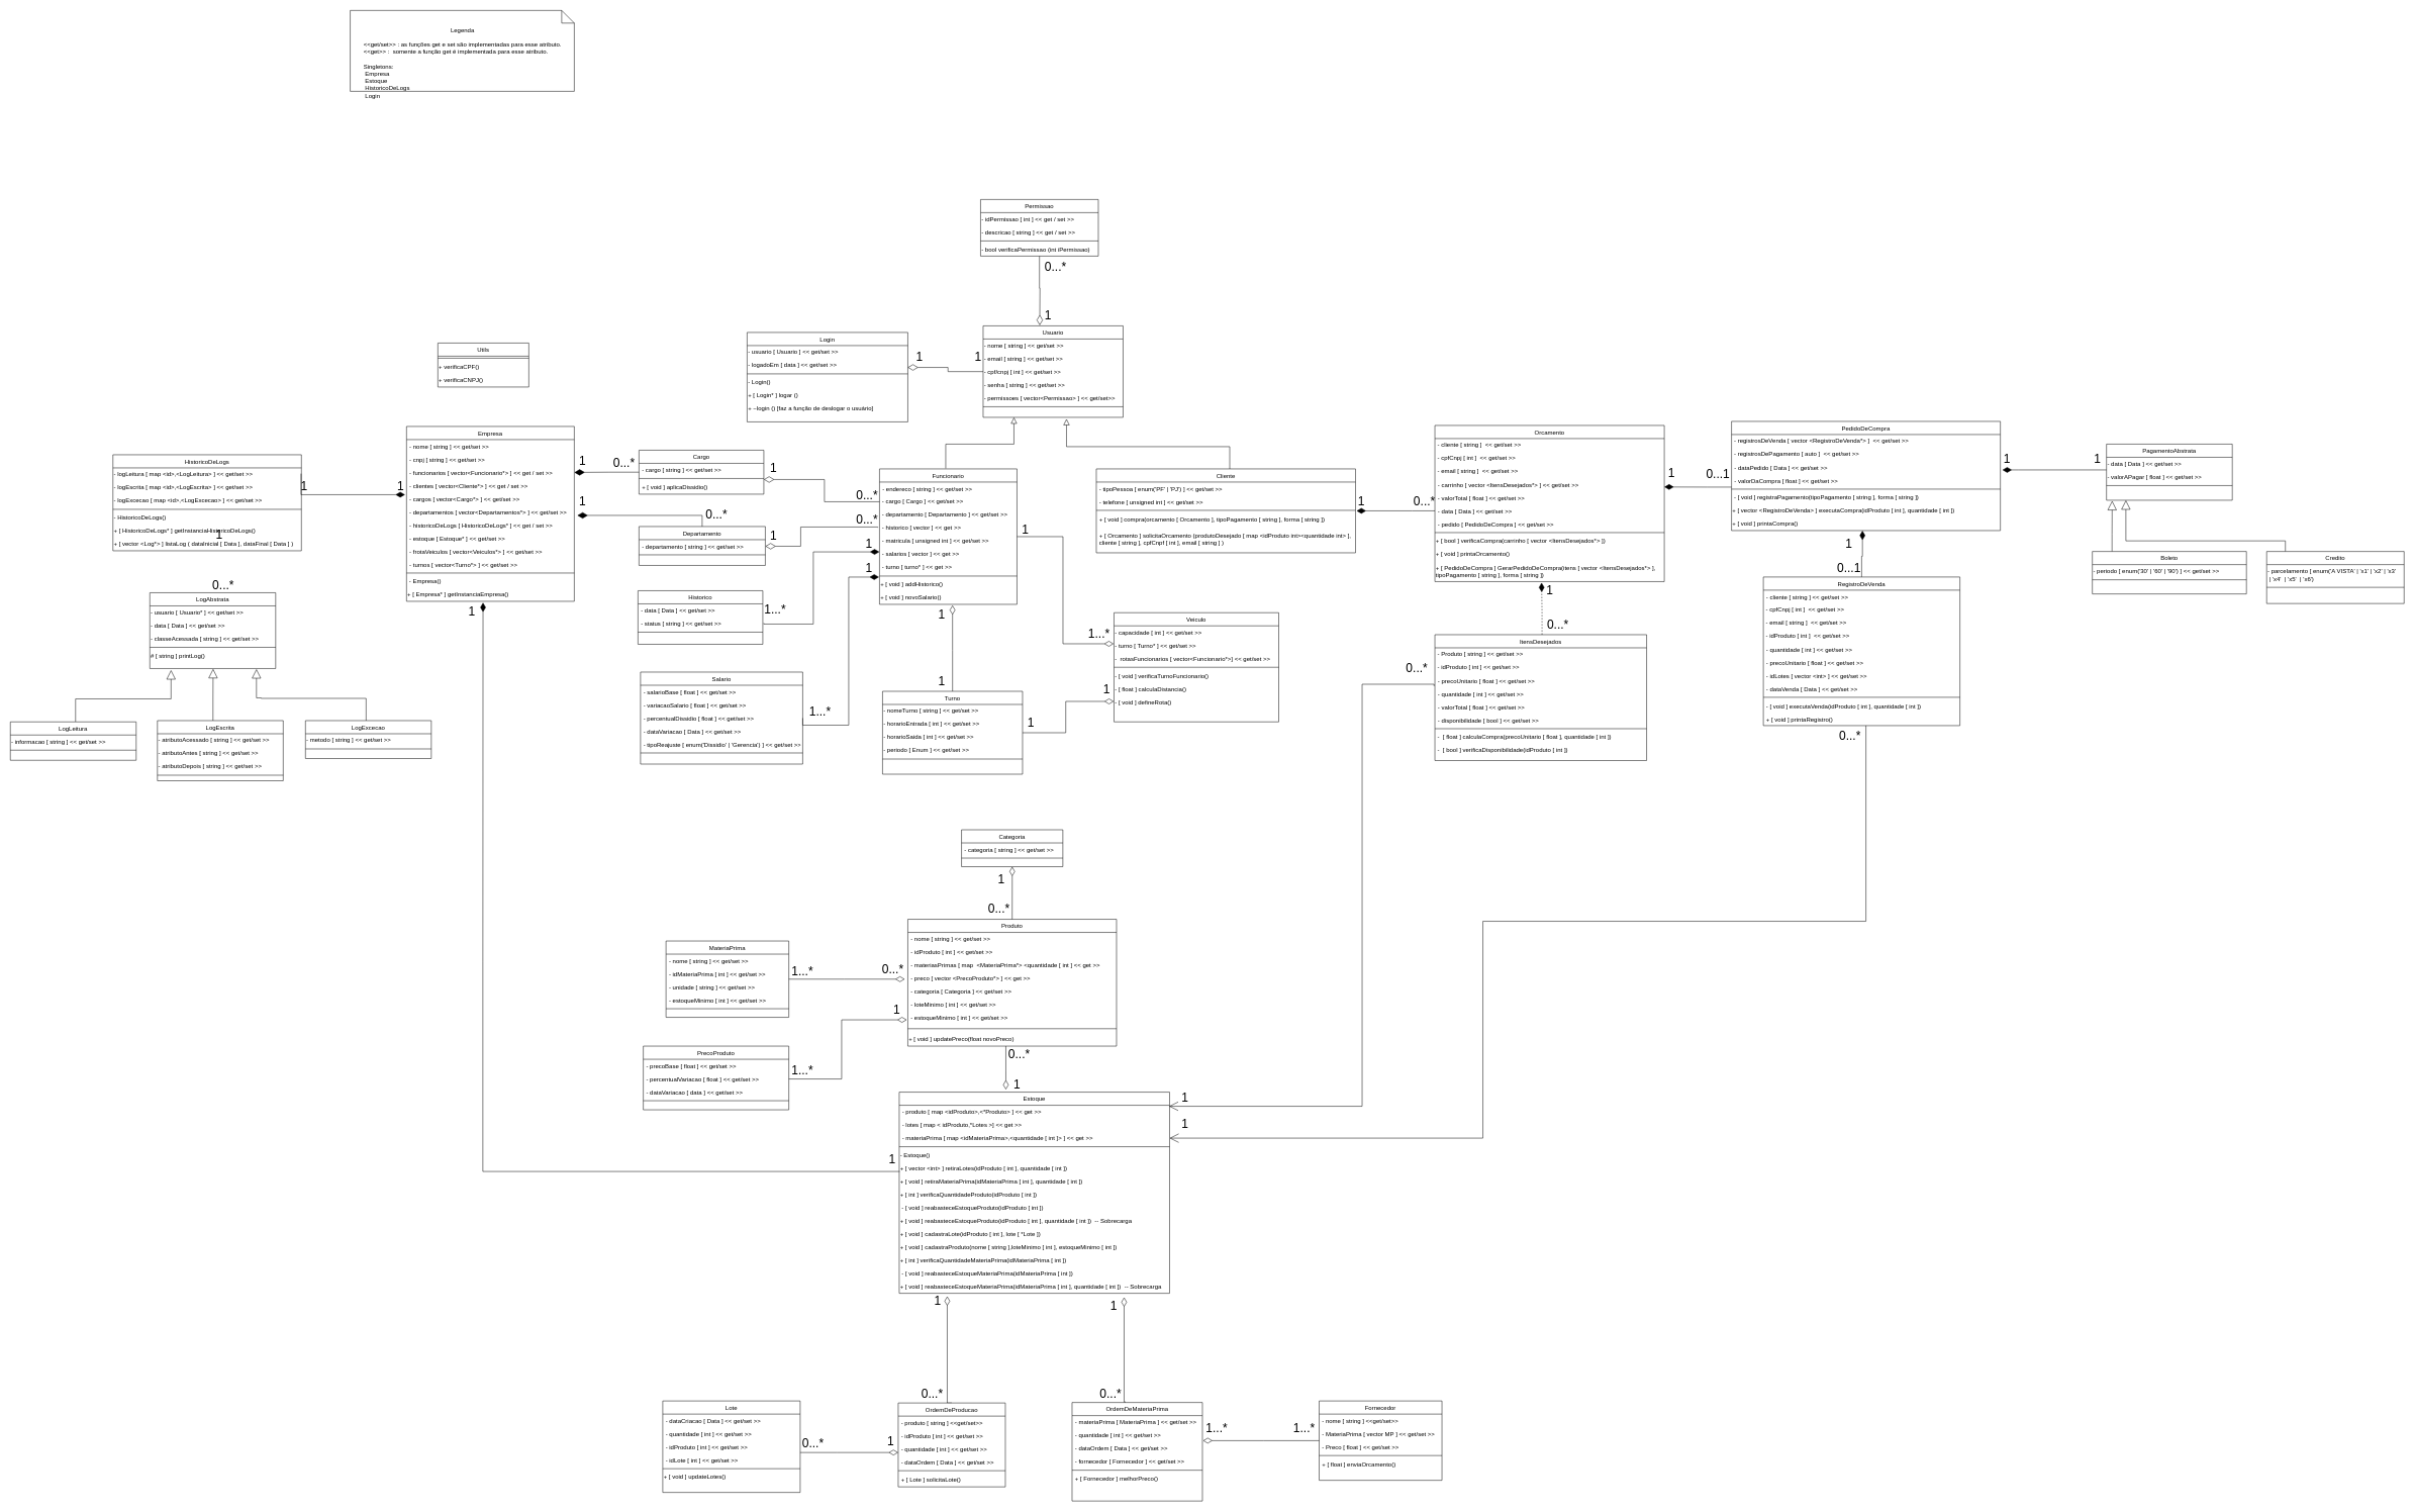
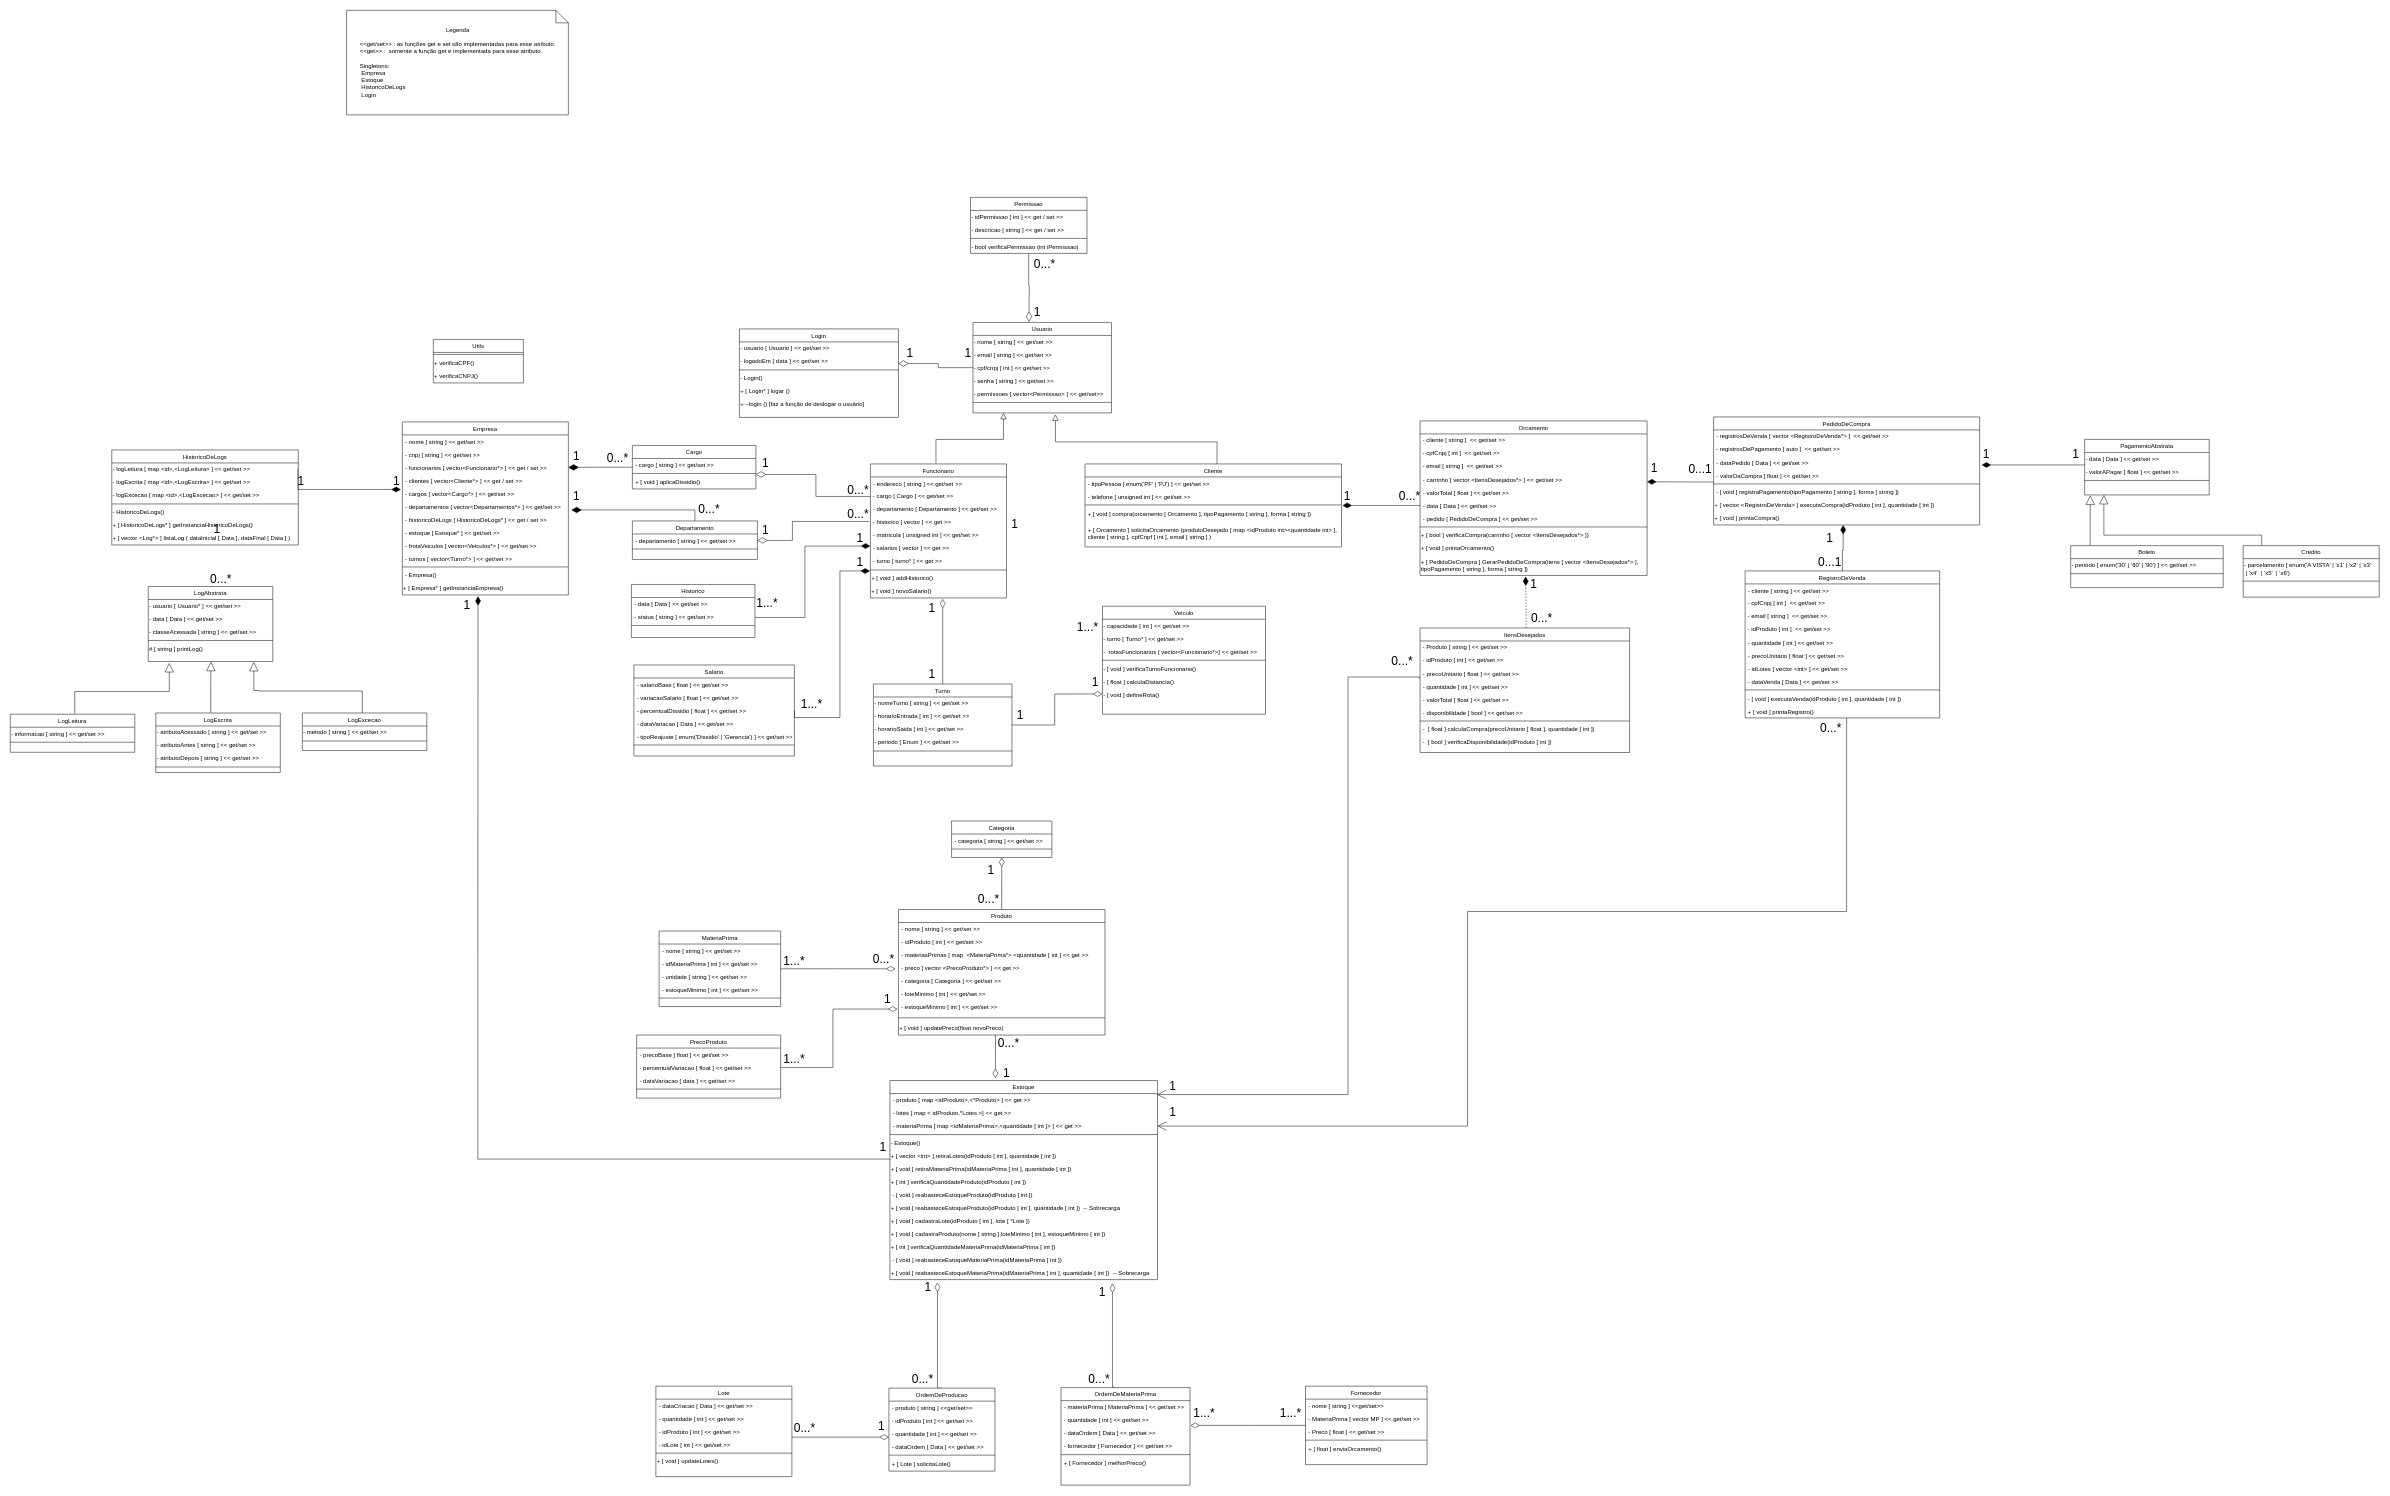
- <mxCell id="160" value="Legenda&lt;br&gt;&lt;br&gt;&lt;div style=&quot;text-align: justify;&quot;&gt;&lt;span style=&quot;background-color: initial;&quot;&gt;&amp;lt;&amp;lt;get/set&amp;gt;&amp;gt; : as funções get e set são implementadas para esse atributo.&lt;/span&gt;&lt;/div&gt;&lt;div style=&quot;text-align: justify;&quot;&gt;&lt;span style=&quot;background-color: initial;&quot;&gt;&amp;lt;&amp;lt;get&amp;gt;&amp;gt; :&amp;nbsp; somente a função get é implementada para esse atributo.&lt;/span&gt;&lt;/div&gt;&lt;div style=&quot;text-align: justify;&quot;&gt;&lt;span style=&quot;background-color: initial;&quot;&gt;&lt;br&gt;&lt;/span&gt;&lt;/div&gt;&lt;div style=&quot;text-align: justify;&quot;&gt;&lt;span style=&quot;background-color: initial;&quot;&gt;Singletons:&lt;/span&gt;&lt;/div&gt;&lt;div style=&quot;text-align: justify;&quot;&gt;&lt;span style=&quot;white-space: pre;&quot;&gt; &lt;/span&gt;Empresa&lt;br&gt;&lt;/div&gt;&lt;div style=&quot;text-align: justify;&quot;&gt;&lt;span style=&quot;white-space: pre;&quot;&gt; &lt;/span&gt;Estoque&lt;br&gt;&lt;/div&gt;&lt;div style=&quot;text-align: justify;&quot;&gt;&lt;span style=&quot;white-space: pre;&quot;&gt; &lt;/span&gt;HistoricoDeLogs&lt;br&gt;&lt;/div&gt;&lt;div style=&quot;text-align: justify;&quot;&gt;&lt;span style=&quot;white-space: pre;&quot;&gt; &lt;/span&gt;Login&lt;br&gt;&lt;/div&gt;" style="shape=note2;boundedLbl=1;whiteSpace=wrap;html=1;size=25;verticalAlign=top;align=center;" parent="1" vertex="1"><mxGeometry x="692.5" y="20" width="443.5" height="160" as="geometry" /></mxCell>
+ <mxCell id="160" value="Legenda&lt;br&gt;&lt;br&gt;&lt;div style=&quot;text-align: justify;&quot;&gt;&lt;span style=&quot;background-color: initial;&quot;&gt;&amp;lt;&amp;lt;get/set&amp;gt;&amp;gt; : as funções get e set são implementadas para esse atributo.&lt;/span&gt;&lt;/div&gt;&lt;div style=&quot;text-align: justify;&quot;&gt;&lt;span style=&quot;background-color: initial;&quot;&gt;&amp;lt;&amp;lt;get&amp;gt;&amp;gt; :&amp;nbsp; somente a função get é implementada para esse atributo.&lt;/span&gt;&lt;/div&gt;&lt;div style=&quot;text-align: justify;&quot;&gt;&lt;span style=&quot;background-color: initial;&quot;&gt;&lt;br&gt;&lt;/span&gt;&lt;/div&gt;&lt;div style=&quot;text-align: justify;&quot;&gt;&lt;span style=&quot;background-color: initial;&quot;&gt;Singletons:&lt;/span&gt;&lt;/div&gt;&lt;div style=&quot;text-align: justify;&quot;&gt;&lt;span style=&quot;white-space: pre;&quot;&gt; &lt;/span&gt;Empresa&lt;br&gt;&lt;/div&gt;&lt;div style=&quot;text-align: justify;&quot;&gt;&lt;span style=&quot;white-space: pre;&quot;&gt; &lt;/span&gt;Estoque&lt;br&gt;&lt;/div&gt;&lt;div style=&quot;text-align: justify;&quot;&gt;&lt;span style=&quot;white-space: pre;&quot;&gt; &lt;/span&gt;HistoricoDeLogs&lt;br&gt;&lt;/div&gt;&lt;div style=&quot;text-align: justify;&quot;&gt;&lt;span style=&quot;white-space: pre;&quot;&gt; &lt;/span&gt;Login&lt;br&gt;&lt;/div&gt;" style="shape=note2;boundedLbl=1;whiteSpace=wrap;html=1;size=25;verticalAlign=top;align=center;" parent="1" vertex="1"><mxGeometry x="692.5" y="20" width="443.5" height="209" as="geometry" /></mxCell>
- <mxCell id="10" style="edgeStyle=orthogonalEdgeStyle;rounded=0;orthogonalLoop=1;jettySize=auto;html=1;entryX=-0.002;entryY=0.365;entryDx=0;entryDy=0;entryPerimeter=0;endArrow=diamondThin;endFill=0;endSize=16;" parent="1" source="11" target="315" edge="1"><mxGeometry relative="1" as="geometry" /></mxCell>
